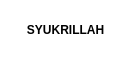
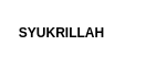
- <mxCell id="2" value="&lt;b&gt;SYUKRILLAH&lt;/b&gt;" style="text;html=1;align=center;verticalAlign=middle;resizable=0;points=[];autosize=1;fillColor=default;strokeWidth=1;labelBackgroundColor=none;labelBorderColor=none;spacing=0;spacingRight=-1;spacingLeft=-1;" vertex="1" parent="1"><mxGeometry x="20" y="20" width="90" height="20" as="geometry" /></mxCell>
+ <mxCell id="2" value="&lt;b&gt;SYUKRILLAH&lt;/b&gt;" style="text;html=1;align=center;verticalAlign=middle;resizable=0;points=[];autosize=1;fillColor=default;strokeWidth=1;labelBackgroundColor=none;labelBorderColor=none;spacing=0;spacingRight=-1;spacingLeft=-1;" vertex="1" parent="1"><mxGeometry x="10" y="20" width="90" height="20" as="geometry" /></mxCell>
